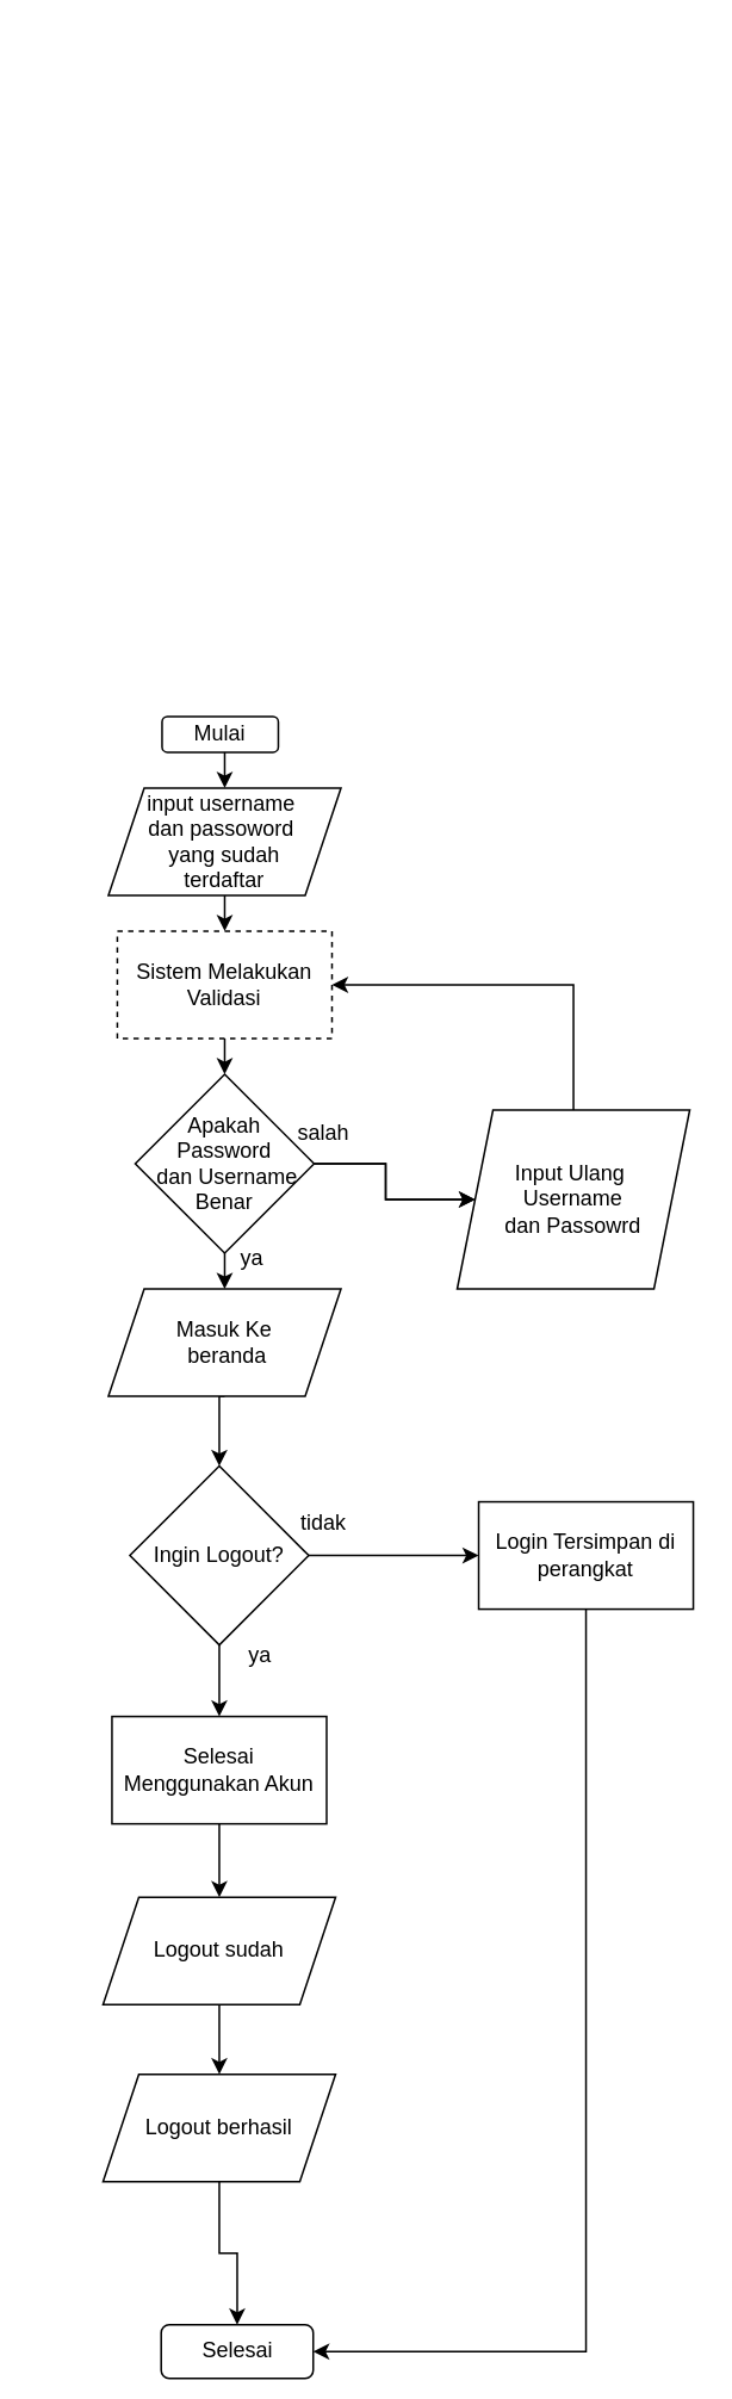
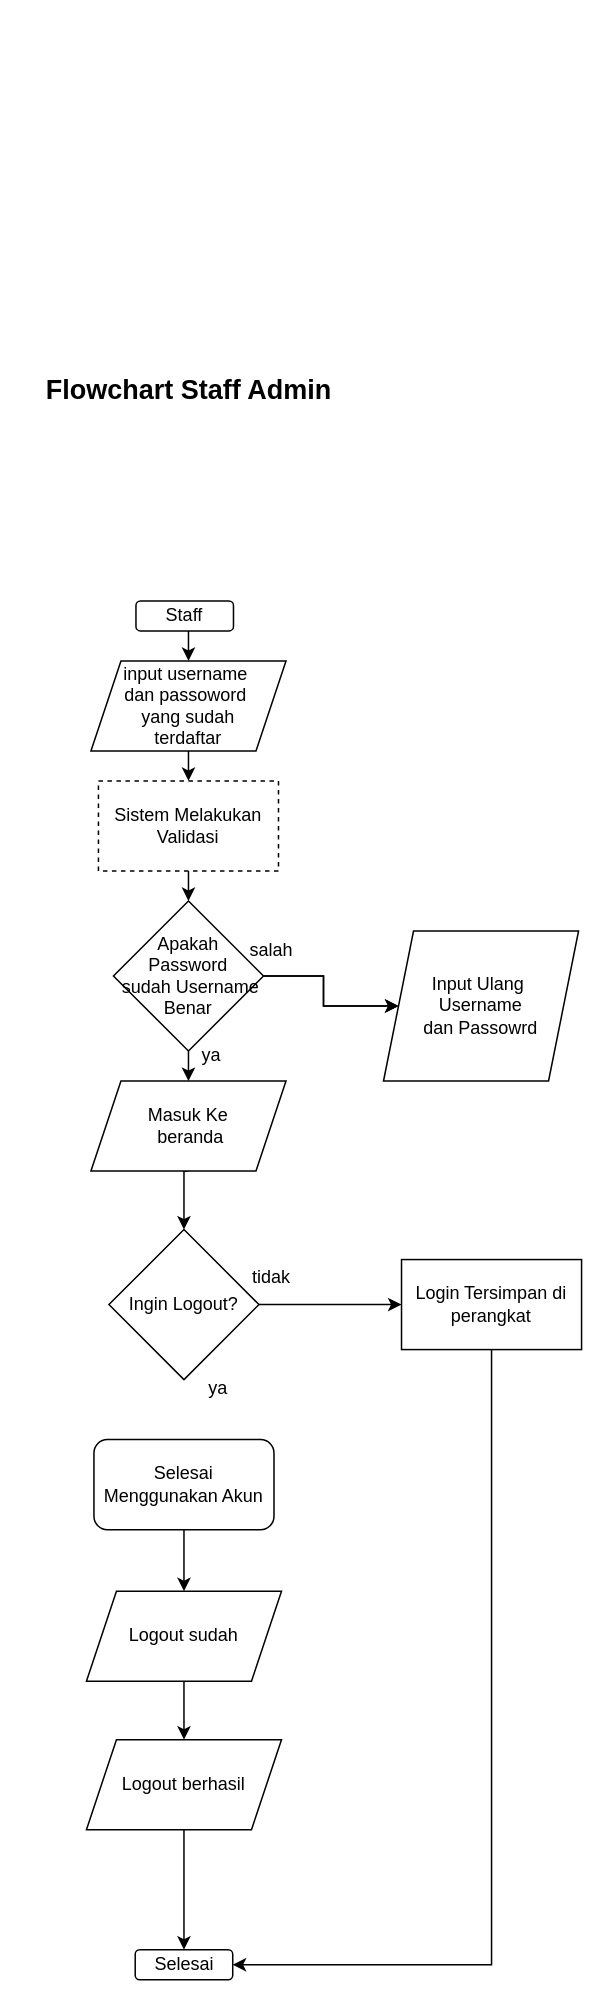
+ <mxCell id="3" value="&lt;b&gt;&lt;font style=&quot;font-size: 18px;&quot;&gt;Flowchart Staff Admin&lt;/font&gt;&lt;/b&gt;" style="text;html=1;align=center;verticalAlign=middle;resizable=0;points=[];autosize=1;strokeColor=none;fillColor=none;" parent="1" vertex="1"><mxGeometry x="20" y="240" width="210" height="40" as="geometry" /></mxCell>
- <mxCell id="4" value="Mulai" style="rounded=1;whiteSpace=wrap;html=1;" parent="1" vertex="1"><mxGeometry x="90" y="400" width="65" height="20" as="geometry" /></mxCell>
+ <mxCell id="4" value="Staff" style="rounded=1;whiteSpace=wrap;html=1;" parent="1" vertex="1"><mxGeometry x="90" y="400" width="65" height="20" as="geometry" /></mxCell>
- <mxCell id="14" style="edgeStyle=orthogonalEdgeStyle;rounded=0;orthogonalLoop=1;jettySize=auto;html=1;exitX=0.5;exitY=0;exitDx=0;exitDy=0;entryX=1;entryY=0.5;entryDx=0;entryDy=0;" parent="1" source="15" target="9" edge="1"><mxGeometry relative="1" as="geometry" /></mxCell>
- <mxCell id="13" value="Apakah &lt;br&gt;Password&lt;br&gt;&amp;nbsp;dan Username Benar" style="rhombus;whiteSpace=wrap;html=1;" parent="1" vertex="1"><mxGeometry x="75" y="600" width="100" height="100" as="geometry" /></mxCell>
+ <mxCell id="13" value="Apakah &lt;br&gt;Password&lt;br&gt;&amp;nbsp;sudah Username Benar" style="rhombus;whiteSpace=wrap;html=1;" parent="1" vertex="1"><mxGeometry x="75" y="600" width="100" height="100" as="geometry" /></mxCell>
- <mxCell id="25" style="edgeStyle=orthogonalEdgeStyle;rounded=0;orthogonalLoop=1;jettySize=auto;html=1;exitX=0.5;exitY=1;exitDx=0;exitDy=0;entryX=0.5;entryY=0;entryDx=0;entryDy=0;" edge="1" parent="1" source="26" target="21"><mxGeometry relative="1" as="geometry" /></mxCell>
- <mxCell id="21" value="Selesai &lt;br&gt;Menggunakan Akun" style="rounded=0;whiteSpace=wrap;html=1;" parent="1" vertex="1"><mxGeometry x="62" y="959" width="120" height="60" as="geometry" /></mxCell>
+ <mxCell id="21" value="Selesai &lt;br&gt;Menggunakan Akun" style="whiteSpace=wrap;html=1;rounded=1;" parent="1" vertex="1"><mxGeometry x="62" y="959" width="120" height="60" as="geometry" /></mxCell>
- <mxCell id="19" value="Selesai" style="rounded=1;whiteSpace=wrap;html=1;" parent="1" vertex="1"><mxGeometry x="89.5" y="1299" width="85" height="30" as="geometry" /></mxCell>
+ <mxCell id="19" value="Selesai" style="rounded=1;whiteSpace=wrap;html=1;" parent="1" vertex="1"><mxGeometry x="89.5" y="1299" width="65" height="20" as="geometry" /></mxCell>
